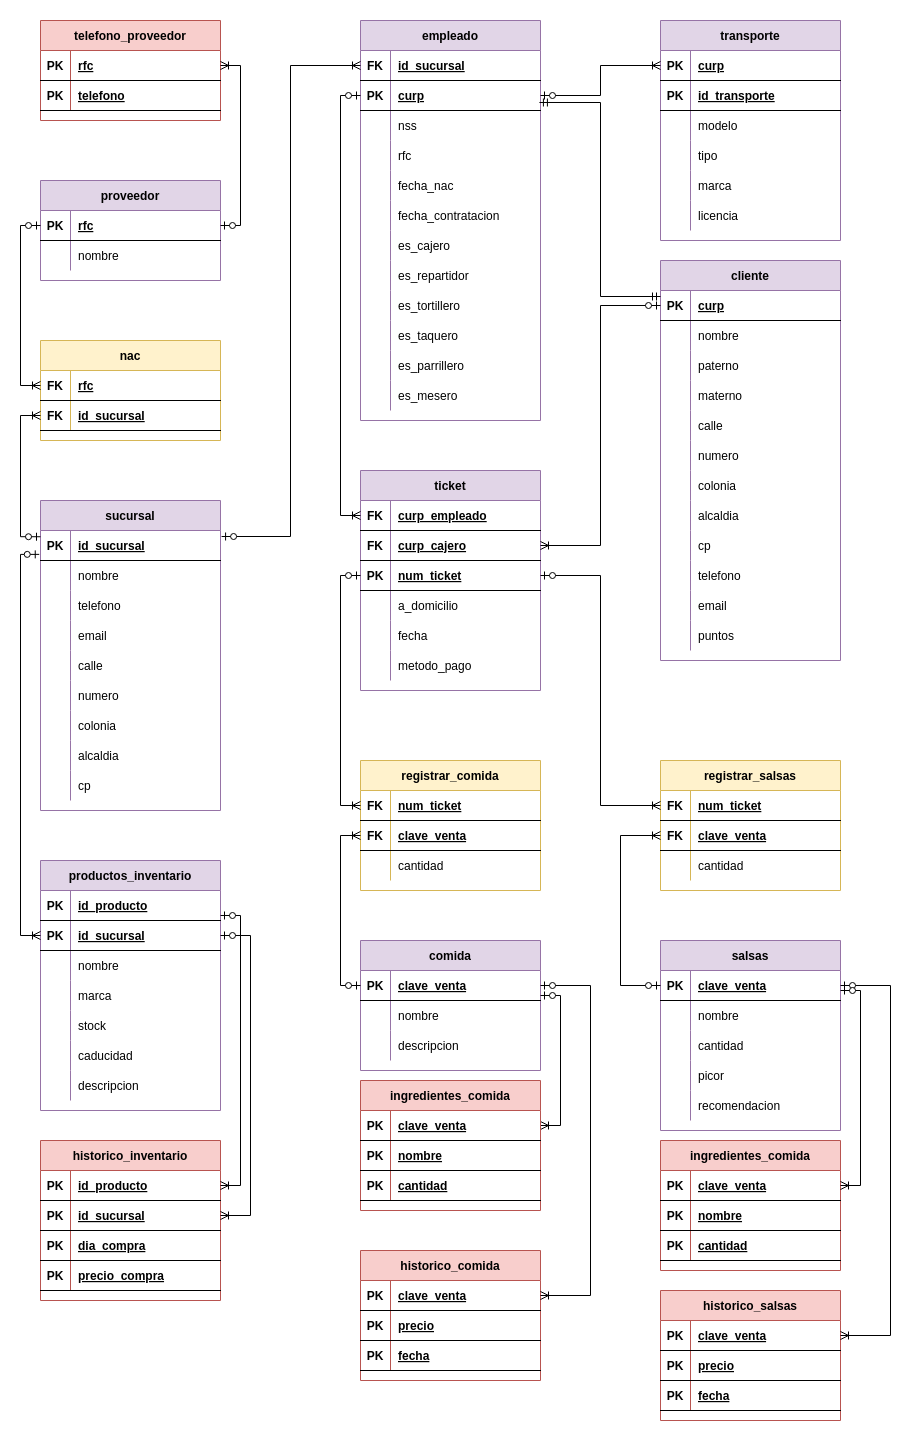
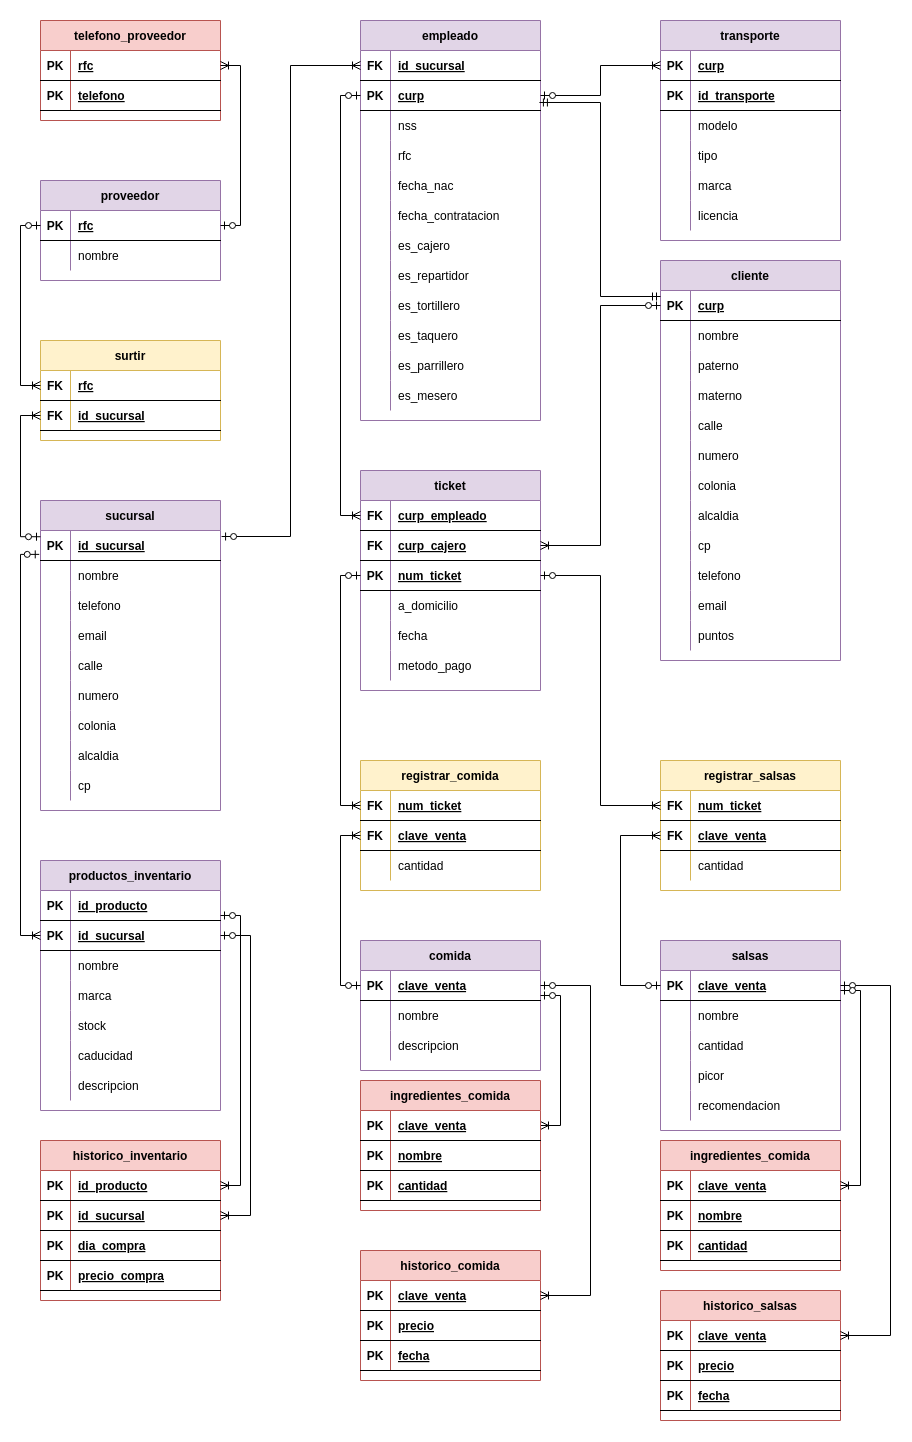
- <mxCell id="237" value="nac" style="shape=table;startSize=30;container=1;collapsible=1;childLayout=tableLayout;fixedRows=1;rowLines=0;fontStyle=1;align=center;resizeLast=1;fillColor=#fff2cc;strokeColor=#d6b656;" parent="1" vertex="1"><mxGeometry x="40" y="340" width="180" height="100" as="geometry" /></mxCell>
+ <mxCell id="237" value="surtir" style="shape=table;startSize=30;container=1;collapsible=1;childLayout=tableLayout;fixedRows=1;rowLines=0;fontStyle=1;align=center;resizeLast=1;fillColor=#fff2cc;strokeColor=#d6b656;" parent="1" vertex="1"><mxGeometry x="40" y="340" width="180" height="100" as="geometry" /></mxCell>
